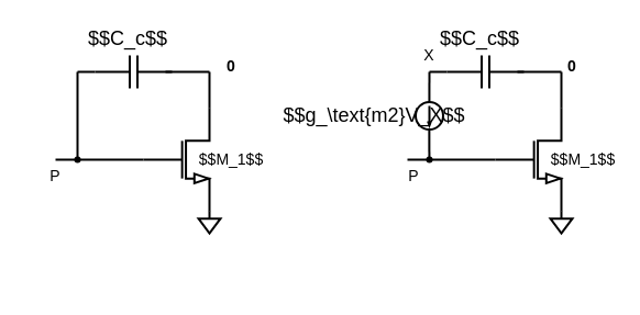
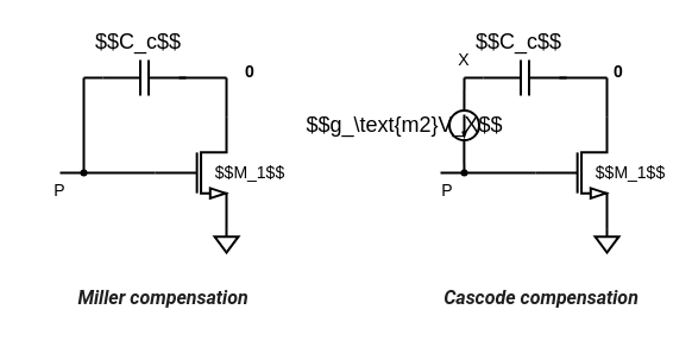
+ <mxCell id="32" value="&lt;span style=&quot;color: rgb(31, 31, 31); font-family: &amp;quot;Google Sans&amp;quot;, Roboto, Arial, sans-serif; text-align: left; background-color: rgb(255, 255, 255);&quot;&gt;&lt;font size=&quot;1&quot; style=&quot;&quot;&gt;&lt;i style=&quot;&quot;&gt;&lt;b style=&quot;font-size: 16px;&quot;&gt;Miller compensation&lt;/b&gt;&lt;/i&gt;&lt;/font&gt;&lt;/span&gt;" style="text;html=1;align=center;verticalAlign=middle;whiteSpace=wrap;rounded=0;" vertex="1" parent="1"><mxGeometry x="60" y="235" width="154" height="30" as="geometry" /></mxCell>
+ <mxCell id="33" value="&lt;span style=&quot;color: rgb(31, 31, 31); font-family: &amp;quot;Google Sans&amp;quot;, Roboto, Arial, sans-serif; text-align: left; background-color: rgb(255, 255, 255);&quot;&gt;&lt;font size=&quot;1&quot; style=&quot;&quot;&gt;&lt;i style=&quot;&quot;&gt;&lt;b style=&quot;font-size: 16px;&quot;&gt;Cascode compensation&lt;/b&gt;&lt;/i&gt;&lt;/font&gt;&lt;/span&gt;" style="text;html=1;align=center;verticalAlign=middle;whiteSpace=wrap;rounded=0;" vertex="1" parent="1"><mxGeometry x="370" y="235" width="170" height="30" as="geometry" /></mxCell>
